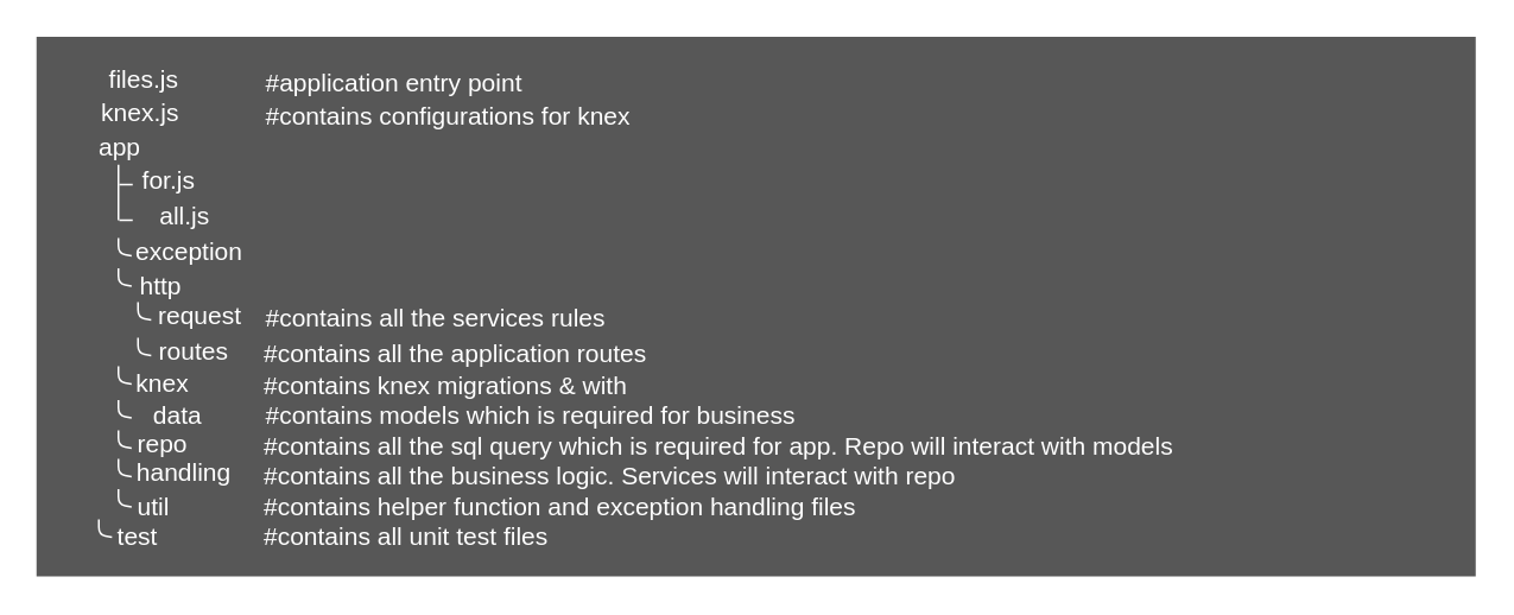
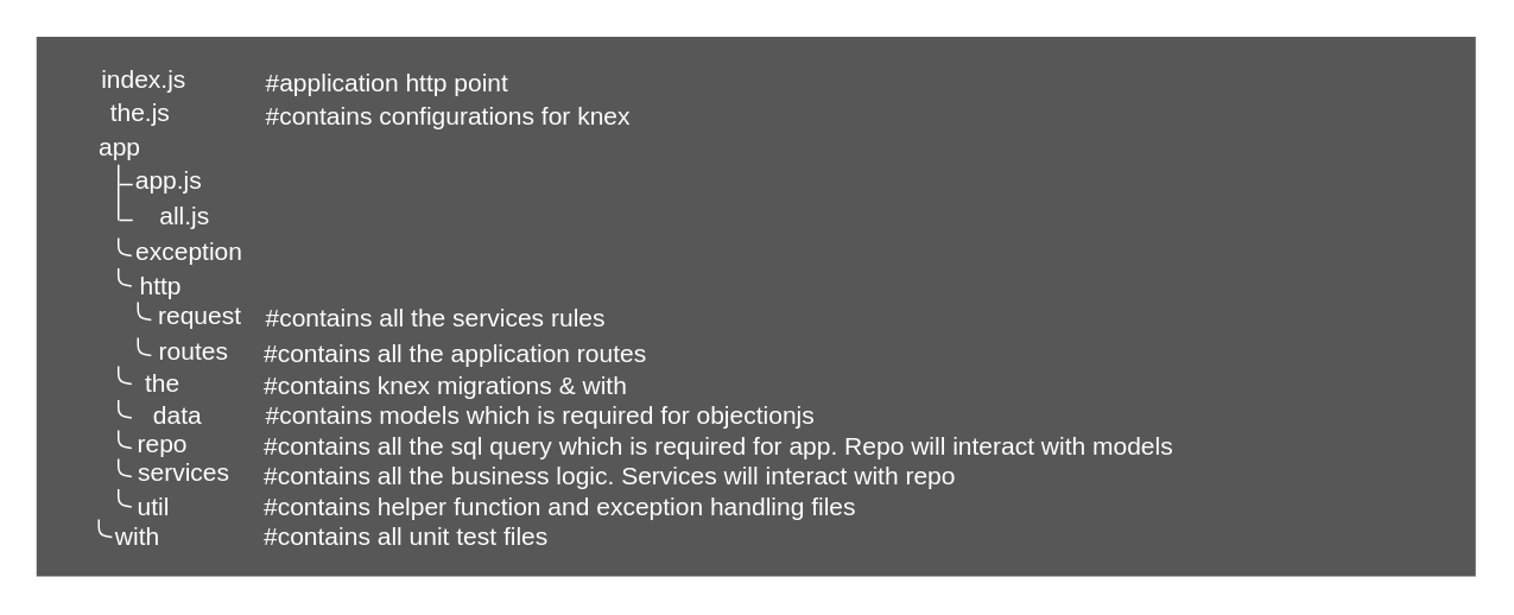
- <mxCell id="4" value="&lt;font style=&quot;font-size: 14px;&quot; color=&quot;#FFFFFF&quot;&gt;files&lt;/font&gt;&lt;font style=&quot;font-size: 14px;&quot; color=&quot;#FFFFFF&quot;&gt;.js&lt;/font&gt;" style="text;html=1;strokeColor=none;fillColor=none;align=center;verticalAlign=middle;whiteSpace=wrap;rounded=0;fontSize=14;" vertex="1" parent="1"><mxGeometry x="54" y="34" width="53" height="20" as="geometry" /></mxCell>
+ <mxCell id="4" value="&lt;font style=&quot;font-size: 14px;&quot; color=&quot;#FFFFFF&quot;&gt;index&lt;/font&gt;&lt;font style=&quot;font-size: 14px;&quot; color=&quot;#FFFFFF&quot;&gt;.js&lt;/font&gt;" style="text;html=1;strokeColor=none;fillColor=none;align=center;verticalAlign=middle;whiteSpace=wrap;rounded=0;fontSize=14;" vertex="1" parent="1"><mxGeometry x="54" y="34" width="53" height="20" as="geometry" /></mxCell>
- <mxCell id="30" value="&lt;div style=&quot;font-size: 14px;&quot; align=&quot;left&quot;&gt;#application entry point&lt;br style=&quot;font-size: 14px;&quot;&gt;&lt;/div&gt;" style="text;html=1;strokeColor=none;fillColor=none;align=left;verticalAlign=middle;whiteSpace=wrap;rounded=0;fontSize=14;fontColor=#FFFFFF;" vertex="1" parent="1"><mxGeometry x="147" y="36" width="190" height="20" as="geometry" /></mxCell>
+ <mxCell id="30" value="&lt;div style=&quot;font-size: 14px;&quot; align=&quot;left&quot;&gt;#application http point&lt;br style=&quot;font-size: 14px;&quot;&gt;&lt;/div&gt;" style="text;html=1;strokeColor=none;fillColor=none;align=left;verticalAlign=middle;whiteSpace=wrap;rounded=0;fontSize=14;fontColor=#FFFFFF;" vertex="1" parent="1"><mxGeometry x="147" y="36" width="190" height="20" as="geometry" /></mxCell>
- <mxCell id="10" value="&lt;font style=&quot;font-size: 14px;&quot; color=&quot;#FFFFFF&quot;&gt;knex&lt;/font&gt;&lt;font style=&quot;font-size: 14px;&quot; color=&quot;#FFFFFF&quot;&gt;.js&lt;/font&gt;" style="text;html=1;strokeColor=none;fillColor=none;align=center;verticalAlign=middle;whiteSpace=wrap;rounded=0;fontSize=14;" vertex="1" parent="1"><mxGeometry x="52" y="53" width="53" height="20" as="geometry" /></mxCell>
+ <mxCell id="10" value="&lt;font style=&quot;font-size: 14px;&quot; color=&quot;#FFFFFF&quot;&gt;the&lt;/font&gt;&lt;font style=&quot;font-size: 14px;&quot; color=&quot;#FFFFFF&quot;&gt;.js&lt;/font&gt;" style="text;html=1;strokeColor=none;fillColor=none;align=center;verticalAlign=middle;whiteSpace=wrap;rounded=0;fontSize=14;" vertex="1" parent="1"><mxGeometry x="52" y="53" width="53" height="20" as="geometry" /></mxCell>
- <mxCell id="9" value="&lt;font style=&quot;font-size: 14px;&quot; color=&quot;#FFFFFF&quot;&gt;for.js&lt;/font&gt;" style="text;html=1;strokeColor=none;fillColor=none;align=center;verticalAlign=middle;whiteSpace=wrap;rounded=0;fontSize=14;" vertex="1" parent="1"><mxGeometry x="68" y="91" width="53" height="20" as="geometry" /></mxCell>
+ <mxCell id="9" value="&lt;font style=&quot;font-size: 14px;&quot; color=&quot;#FFFFFF&quot;&gt;app.js&lt;/font&gt;" style="text;html=1;strokeColor=none;fillColor=none;align=center;verticalAlign=middle;whiteSpace=wrap;rounded=0;fontSize=14;" vertex="1" parent="1"><mxGeometry x="68" y="91" width="53" height="20" as="geometry" /></mxCell>
- <mxCell id="20" value="&lt;font style=&quot;font-size: 14px;&quot; color=&quot;#FFFFFF&quot;&gt;knex&lt;/font&gt;" style="text;html=1;strokeColor=none;fillColor=none;align=center;verticalAlign=middle;whiteSpace=wrap;rounded=0;fontSize=14;" vertex="1" parent="1"><mxGeometry x="75" y="205" width="32" height="20" as="geometry" /></mxCell>
+ <mxCell id="20" value="&lt;font style=&quot;font-size: 14px;&quot; color=&quot;#FFFFFF&quot;&gt;the&lt;/font&gt;" style="text;html=1;strokeColor=none;fillColor=none;align=center;verticalAlign=middle;whiteSpace=wrap;rounded=0;fontSize=14;" vertex="1" parent="1"><mxGeometry x="75" y="205" width="32" height="20" as="geometry" /></mxCell>
- <mxCell id="35" value="#contains models which is required for business" style="text;html=1;strokeColor=none;fillColor=none;align=left;verticalAlign=middle;whiteSpace=wrap;rounded=0;fontSize=14;fontColor=#FFFFFF;" vertex="1" parent="1"><mxGeometry x="147" y="223" width="461" height="20" as="geometry" /></mxCell>
+ <mxCell id="35" value="#contains models which is required for objectionjs" style="text;html=1;strokeColor=none;fillColor=none;align=left;verticalAlign=middle;whiteSpace=wrap;rounded=0;fontSize=14;fontColor=#FFFFFF;" vertex="1" parent="1"><mxGeometry x="147" y="223" width="461" height="20" as="geometry" /></mxCell>
- <mxCell id="26" value="&lt;font style=&quot;font-size: 14px;&quot; color=&quot;#FFFFFF&quot;&gt;handling&lt;/font&gt;" style="text;html=1;strokeColor=none;fillColor=none;align=center;verticalAlign=middle;whiteSpace=wrap;rounded=0;fontSize=14;" vertex="1" parent="1"><mxGeometry x="75" y="255" width="56" height="20" as="geometry" /></mxCell>
+ <mxCell id="26" value="&lt;font style=&quot;font-size: 14px;&quot; color=&quot;#FFFFFF&quot;&gt;services&lt;/font&gt;" style="text;html=1;strokeColor=none;fillColor=none;align=center;verticalAlign=middle;whiteSpace=wrap;rounded=0;fontSize=14;" vertex="1" parent="1"><mxGeometry x="75" y="255" width="56" height="20" as="geometry" /></mxCell>
- <mxCell id="39" value="&lt;font color=&quot;#FFFFFF&quot;&gt;test&lt;/font&gt;" style="text;html=1;strokeColor=none;fillColor=none;align=center;verticalAlign=middle;whiteSpace=wrap;rounded=0;fontSize=14;" vertex="1" parent="1"><mxGeometry x="66" y="291" width="22" height="20" as="geometry" /></mxCell>
+ <mxCell id="39" value="&lt;font color=&quot;#FFFFFF&quot;&gt;with&lt;/font&gt;" style="text;html=1;strokeColor=none;fillColor=none;align=center;verticalAlign=middle;whiteSpace=wrap;rounded=0;fontSize=14;" vertex="1" parent="1"><mxGeometry x="66" y="291" width="22" height="20" as="geometry" /></mxCell>
